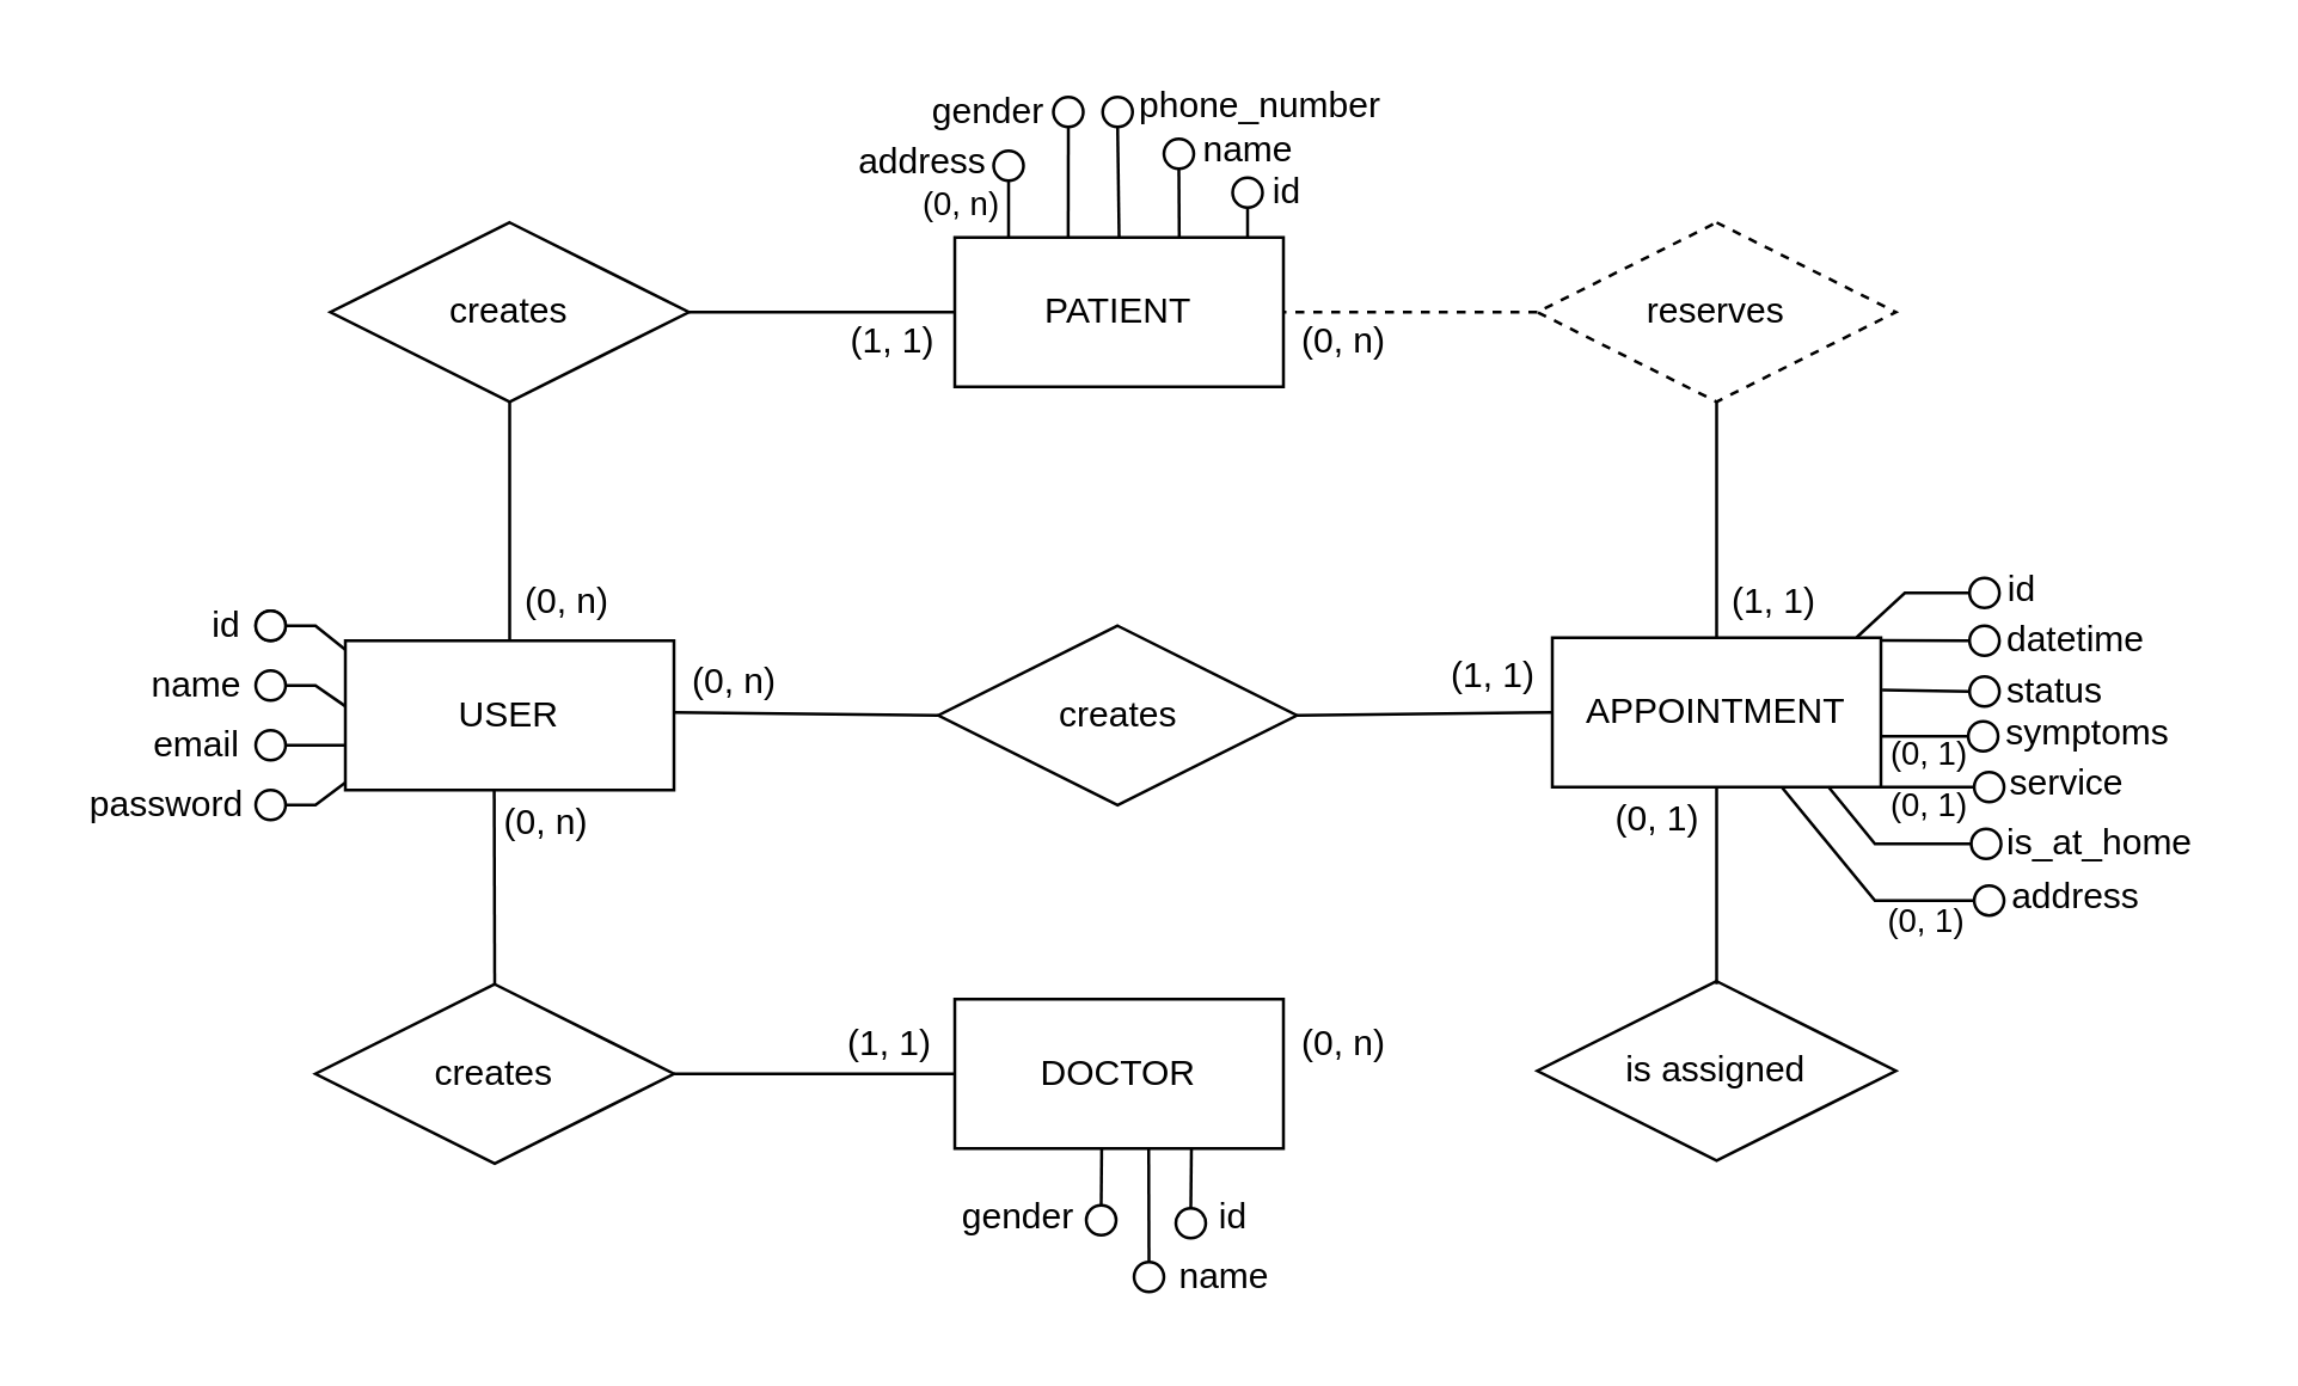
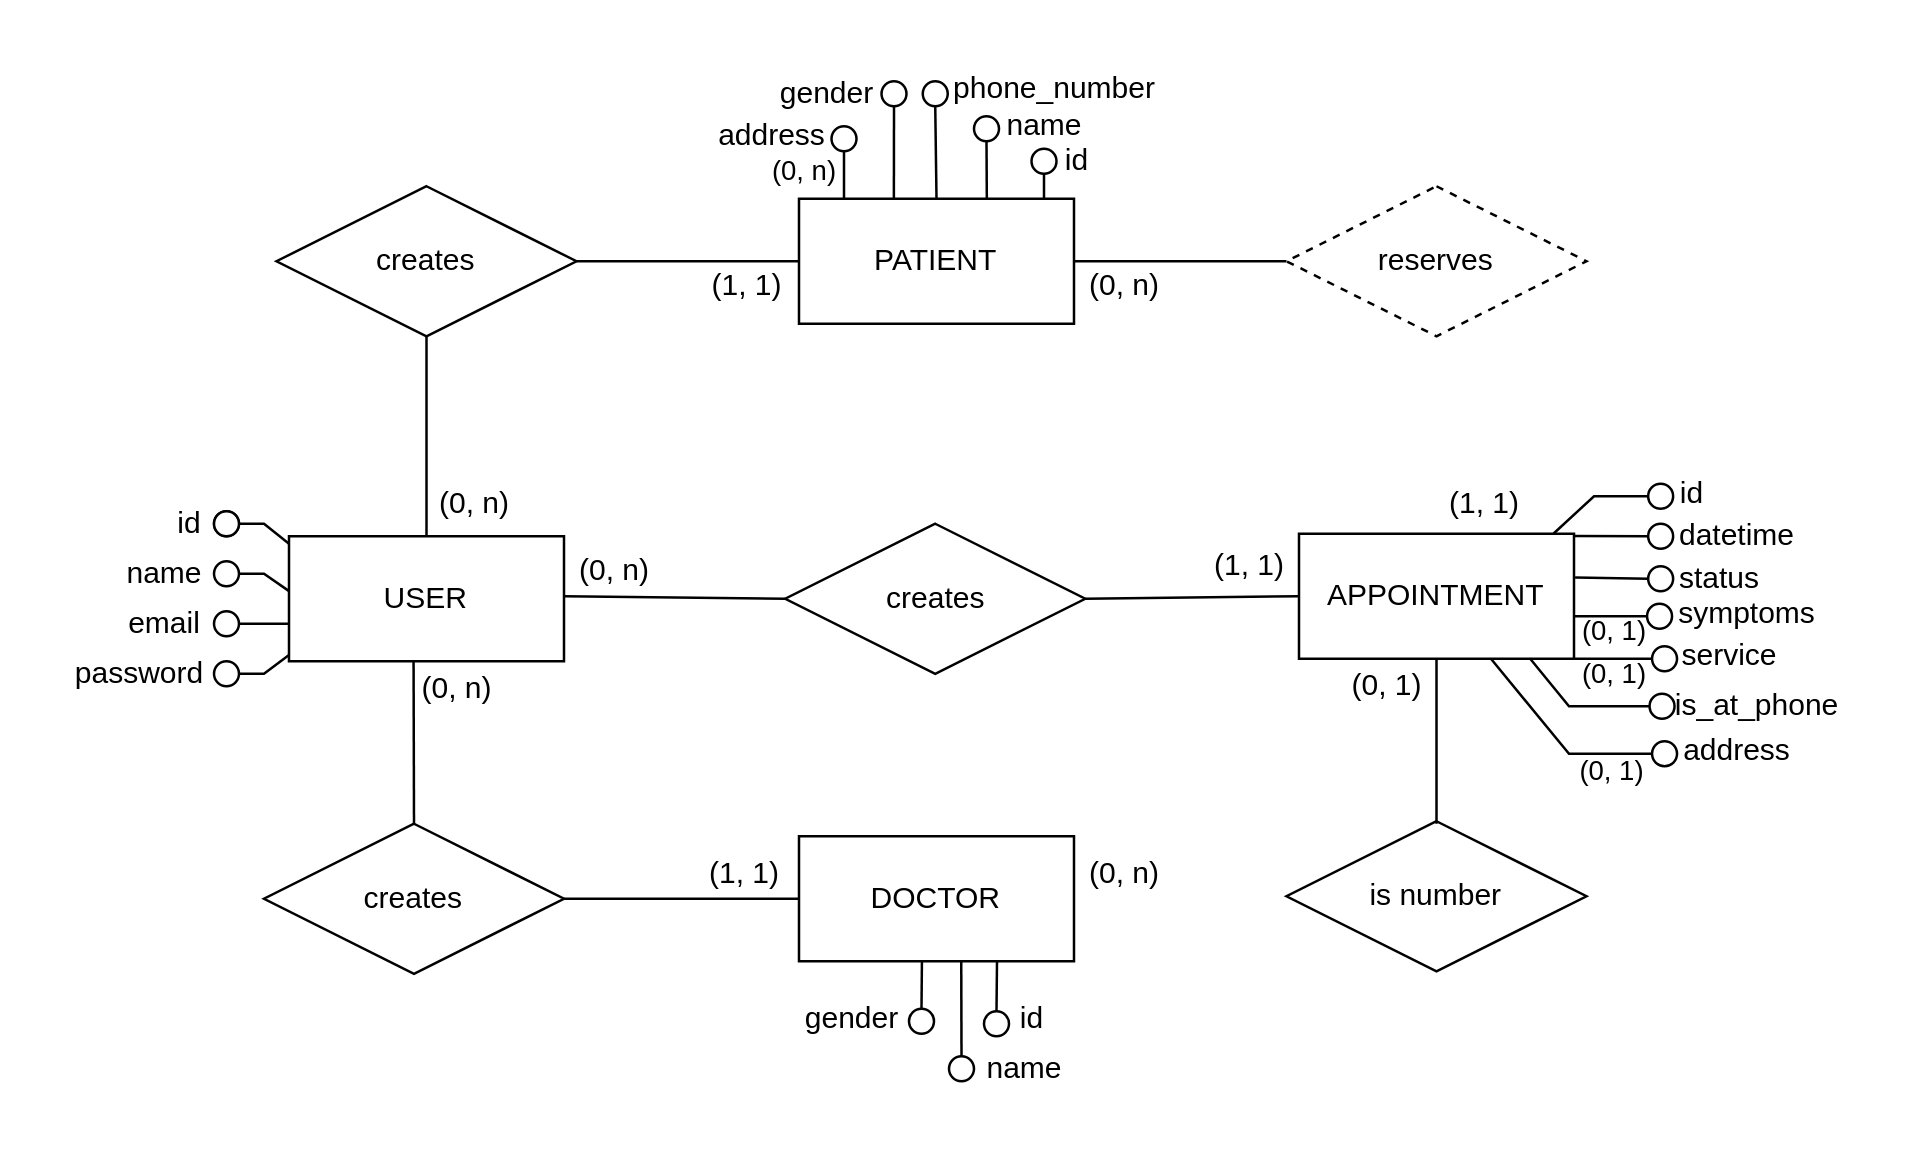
- <mxCell id="55" value="" style="endArrow=none;html=1;rounded=0;entryX=1;entryY=0.5;entryDx=0;entryDy=0;exitX=0;exitY=0.5;exitDx=0;exitDy=0;dashed=1;" parent="1" source="54" target="52" edge="1"><mxGeometry width="50" height="50" relative="1" as="geometry"><mxPoint x="340" y="113" as="sourcePoint" /><mxPoint x="265" y="113" as="targetPoint" /></mxGeometry></mxCell>
+ <mxCell id="55" value="" style="endArrow=none;html=1;rounded=0;entryX=1;entryY=0.5;entryDx=0;entryDy=0;exitX=0;exitY=0.5;exitDx=0;exitDy=0;" parent="1" source="54" target="52" edge="1"><mxGeometry width="50" height="50" relative="1" as="geometry"><mxPoint x="340" y="113" as="sourcePoint" /><mxPoint x="265" y="113" as="targetPoint" /></mxGeometry></mxCell>
- <mxCell id="56" value="" style="endArrow=none;html=1;rounded=0;entryX=0.5;entryY=0;entryDx=0;entryDy=0;exitX=0.5;exitY=1;exitDx=0;exitDy=0;" parent="1" source="54" target="22" edge="1"><mxGeometry width="50" height="50" relative="1" as="geometry"><mxPoint x="529" y="113" as="sourcePoint" /><mxPoint x="434" y="113" as="targetPoint" /></mxGeometry></mxCell>
- <mxCell id="72" value="is_at_home" style="text;html=1;align=center;verticalAlign=middle;resizable=0;points=[];autosize=1;strokeColor=none;fillColor=none;" parent="1" vertex="1"><mxGeometry x="657" y="267" width="90" height="30" as="geometry" /></mxCell>
+ <mxCell id="72" value="is_at_phone" style="text;html=1;align=center;verticalAlign=middle;resizable=0;points=[];autosize=1;strokeColor=none;fillColor=none;" parent="1" vertex="1"><mxGeometry x="657" y="267" width="90" height="30" as="geometry" /></mxCell>
- <mxCell id="37" value="is assigned" style="rhombus;whiteSpace=wrap;html=1;fillColor=none;" parent="1" vertex="1"><mxGeometry x="514" y="328" width="120" height="60" as="geometry" /></mxCell>
+ <mxCell id="37" value="is number" style="rhombus;whiteSpace=wrap;html=1;fillColor=none;" parent="1" vertex="1"><mxGeometry x="514" y="328" width="120" height="60" as="geometry" /></mxCell>
